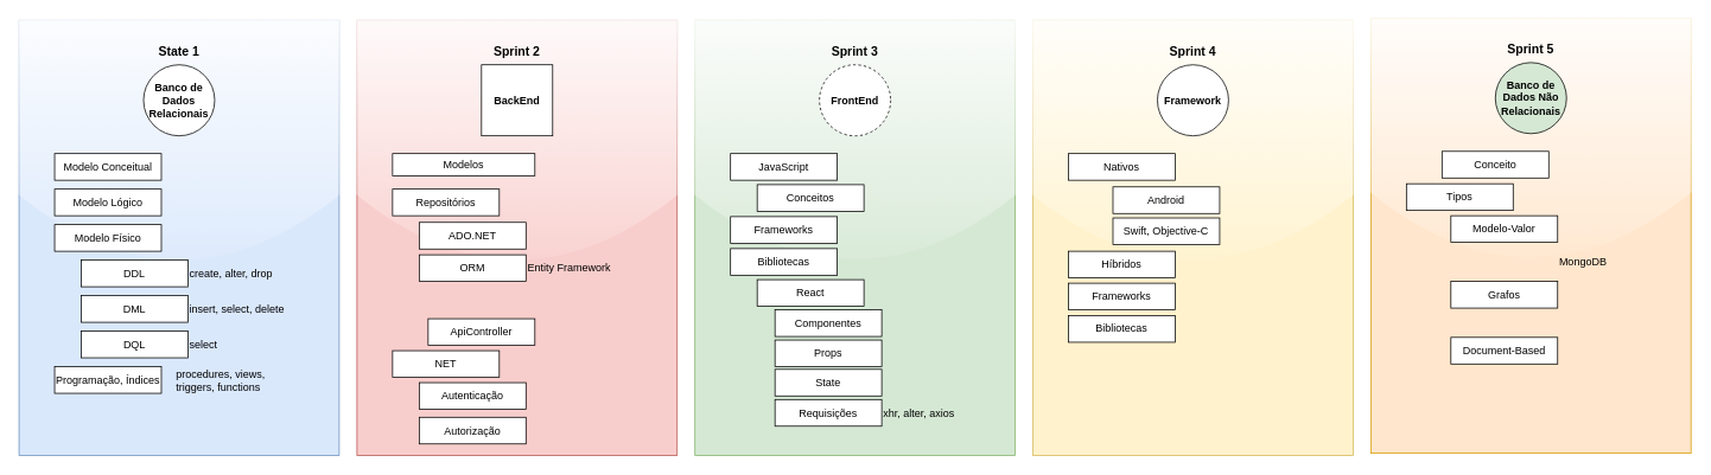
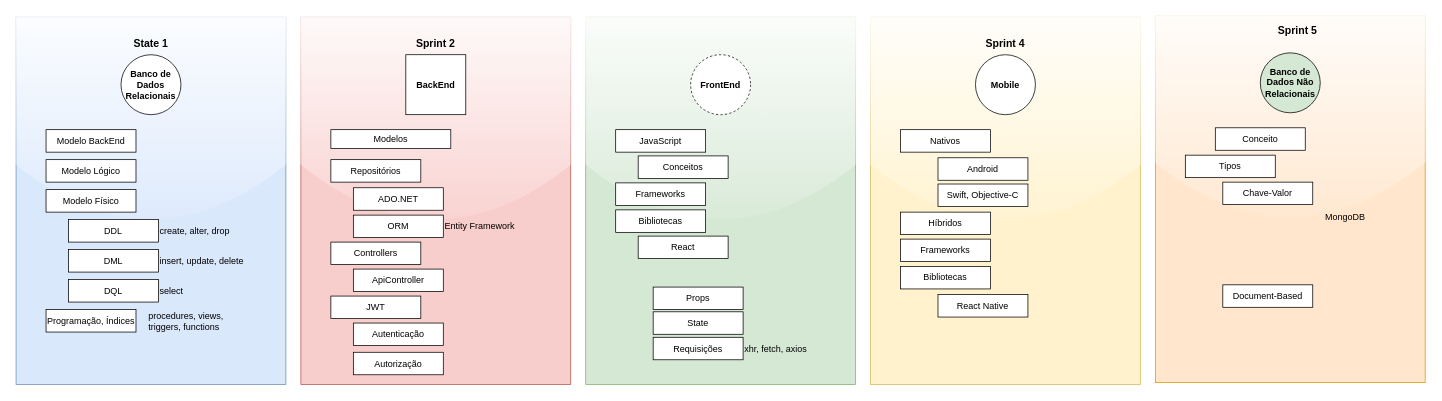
- <mxCell id="56" value="Sprint 5" style="text;html=1;strokeColor=none;fillColor=none;align=center;verticalAlign=middle;whiteSpace=wrap;rounded=0;fontStyle=1;fontSize=14;" vertex="1" parent="1"><mxGeometry x="1665" y="40" width="110" height="30" as="geometry" /></mxCell>
+ <mxCell id="56" value="Sprint 5" style="text;html=1;strokeColor=none;fillColor=none;align=center;verticalAlign=middle;whiteSpace=wrap;rounded=0;fontStyle=1;fontSize=14;" vertex="1" parent="1"><mxGeometry x="1675" y="25" width="110" height="30" as="geometry" /></mxCell>
- <mxCell id="35" value="Sprint 3" style="text;html=1;strokeColor=none;fillColor=none;align=center;verticalAlign=middle;whiteSpace=wrap;rounded=0;fontStyle=1;fontSize=14;" vertex="1" parent="1"><mxGeometry x="905" y="42.5" width="110" height="30" as="geometry" /></mxCell>
- <mxCell id="49" value="Framework" style="ellipse;whiteSpace=wrap;html=1;aspect=fixed;fontSize=12;fontStyle=1" vertex="1" parent="1"><mxGeometry x="1300" y="72.5" width="80" height="80" as="geometry" /></mxCell>
+ <mxCell id="49" value="Mobile" style="ellipse;whiteSpace=wrap;html=1;aspect=fixed;fontSize=12;fontStyle=1" vertex="1" parent="1"><mxGeometry x="1300" y="72.5" width="80" height="80" as="geometry" /></mxCell>
- <mxCell id="4" value="Modelo Conceitual" style="text;html=1;align=center;verticalAlign=middle;whiteSpace=wrap;rounded=0;strokeColor=#000000;fillColor=#ffffff;" vertex="1" parent="1"><mxGeometry x="60" y="172.5" width="120" height="30" as="geometry" /></mxCell>
+ <mxCell id="4" value="Modelo BackEnd" style="text;html=1;align=center;verticalAlign=middle;whiteSpace=wrap;rounded=0;strokeColor=#000000;fillColor=#ffffff;" vertex="1" parent="1"><mxGeometry x="60" y="172.5" width="120" height="30" as="geometry" /></mxCell>
- <mxCell id="60" value="Modelo-Valor" style="text;html=1;align=center;verticalAlign=middle;whiteSpace=wrap;rounded=0;strokeColor=#000000;fillColor=#ffffff;" vertex="1" parent="1"><mxGeometry x="1630" y="242.5" width="120" height="30" as="geometry" /></mxCell>
+ <mxCell id="60" value="Chave-Valor" style="text;html=1;align=center;verticalAlign=middle;whiteSpace=wrap;rounded=0;strokeColor=#000000;fillColor=#ffffff;" vertex="1" parent="1"><mxGeometry x="1630" y="242.5" width="120" height="30" as="geometry" /></mxCell>
- <mxCell id="22" value="MongoDB" style="text;html=1;strokeColor=none;fillColor=none;align=left;verticalAlign=middle;whiteSpace=wrap;rounded=0;" vertex="1" parent="1"><mxGeometry x="1750" y="279.5" width="110" height="30" as="geometry" /></mxCell>
+ <mxCell id="22" value="MongoDB" style="text;html=1;strokeColor=none;fillColor=none;align=left;verticalAlign=middle;whiteSpace=wrap;rounded=0;" vertex="1" parent="1"><mxGeometry x="1765" y="274.5" width="110" height="30" as="geometry" /></mxCell>
- <mxCell id="55" value="Grafos" style="text;html=1;align=center;verticalAlign=middle;whiteSpace=wrap;rounded=0;strokeColor=#000000;fillColor=#ffffff;" vertex="1" parent="1"><mxGeometry x="1630" y="316.5" width="120" height="30" as="geometry" /></mxCell>
+ <mxCell id="21" value="Controllers" style="text;html=1;align=center;verticalAlign=middle;whiteSpace=wrap;rounded=0;strokeColor=#000000;fillColor=#ffffff;" vertex="1" parent="1"><mxGeometry x="440" y="322.5" width="120" height="30" as="geometry" /></mxCell>
- <mxCell id="13" value="insert, select, delete" style="text;html=1;strokeColor=none;fillColor=none;align=left;verticalAlign=middle;whiteSpace=wrap;rounded=0;" vertex="1" parent="1"><mxGeometry x="210" y="332.5" width="120" height="30" as="geometry" /></mxCell>
+ <mxCell id="13" value="insert, update, delete" style="text;html=1;strokeColor=none;fillColor=none;align=left;verticalAlign=middle;whiteSpace=wrap;rounded=0;" vertex="1" parent="1"><mxGeometry x="210" y="332.5" width="120" height="30" as="geometry" /></mxCell>
- <mxCell id="41" value="Componentes" style="text;html=1;align=center;verticalAlign=middle;whiteSpace=wrap;rounded=0;strokeColor=#000000;fillColor=#ffffff;" vertex="1" parent="1"><mxGeometry x="870" y="348.5" width="120" height="30" as="geometry" /></mxCell>
- <mxCell id="24" value="ApiController" style="text;html=1;align=center;verticalAlign=middle;whiteSpace=wrap;rounded=0;strokeColor=#000000;fillColor=#ffffff;" vertex="1" parent="1"><mxGeometry x="480" y="358.5" width="120" height="30" as="geometry" /></mxCell>
+ <mxCell id="24" value="ApiController" style="text;html=1;align=center;verticalAlign=middle;whiteSpace=wrap;rounded=0;strokeColor=#000000;fillColor=#ffffff;" vertex="1" parent="1"><mxGeometry x="470" y="358.5" width="120" height="30" as="geometry" /></mxCell>
+ <mxCell id="51" value="React Native" style="text;html=1;align=center;verticalAlign=middle;whiteSpace=wrap;rounded=0;strokeColor=#000000;fillColor=#ffffff;" vertex="1" parent="1"><mxGeometry x="1250" y="392.5" width="120" height="30" as="geometry" /></mxCell>
- <mxCell id="30" value="NET" style="text;html=1;align=center;verticalAlign=middle;whiteSpace=wrap;rounded=0;strokeColor=#000000;fillColor=#ffffff;" vertex="1" parent="1"><mxGeometry x="440" y="394.5" width="120" height="30" as="geometry" /></mxCell>
+ <mxCell id="30" value="JWT" style="text;html=1;align=center;verticalAlign=middle;whiteSpace=wrap;rounded=0;strokeColor=#000000;fillColor=#ffffff;" vertex="1" parent="1"><mxGeometry x="440" y="394.5" width="120" height="30" as="geometry" /></mxCell>
- <mxCell id="43" value="xhr, alter, axios" style="text;html=1;strokeColor=none;fillColor=none;align=left;verticalAlign=middle;whiteSpace=wrap;rounded=0;" vertex="1" parent="1"><mxGeometry x="990" y="449.5" width="110" height="30" as="geometry" /></mxCell>
+ <mxCell id="43" value="xhr, fetch, axios" style="text;html=1;strokeColor=none;fillColor=none;align=left;verticalAlign=middle;whiteSpace=wrap;rounded=0;" vertex="1" parent="1"><mxGeometry x="990" y="449.5" width="110" height="30" as="geometry" /></mxCell>
